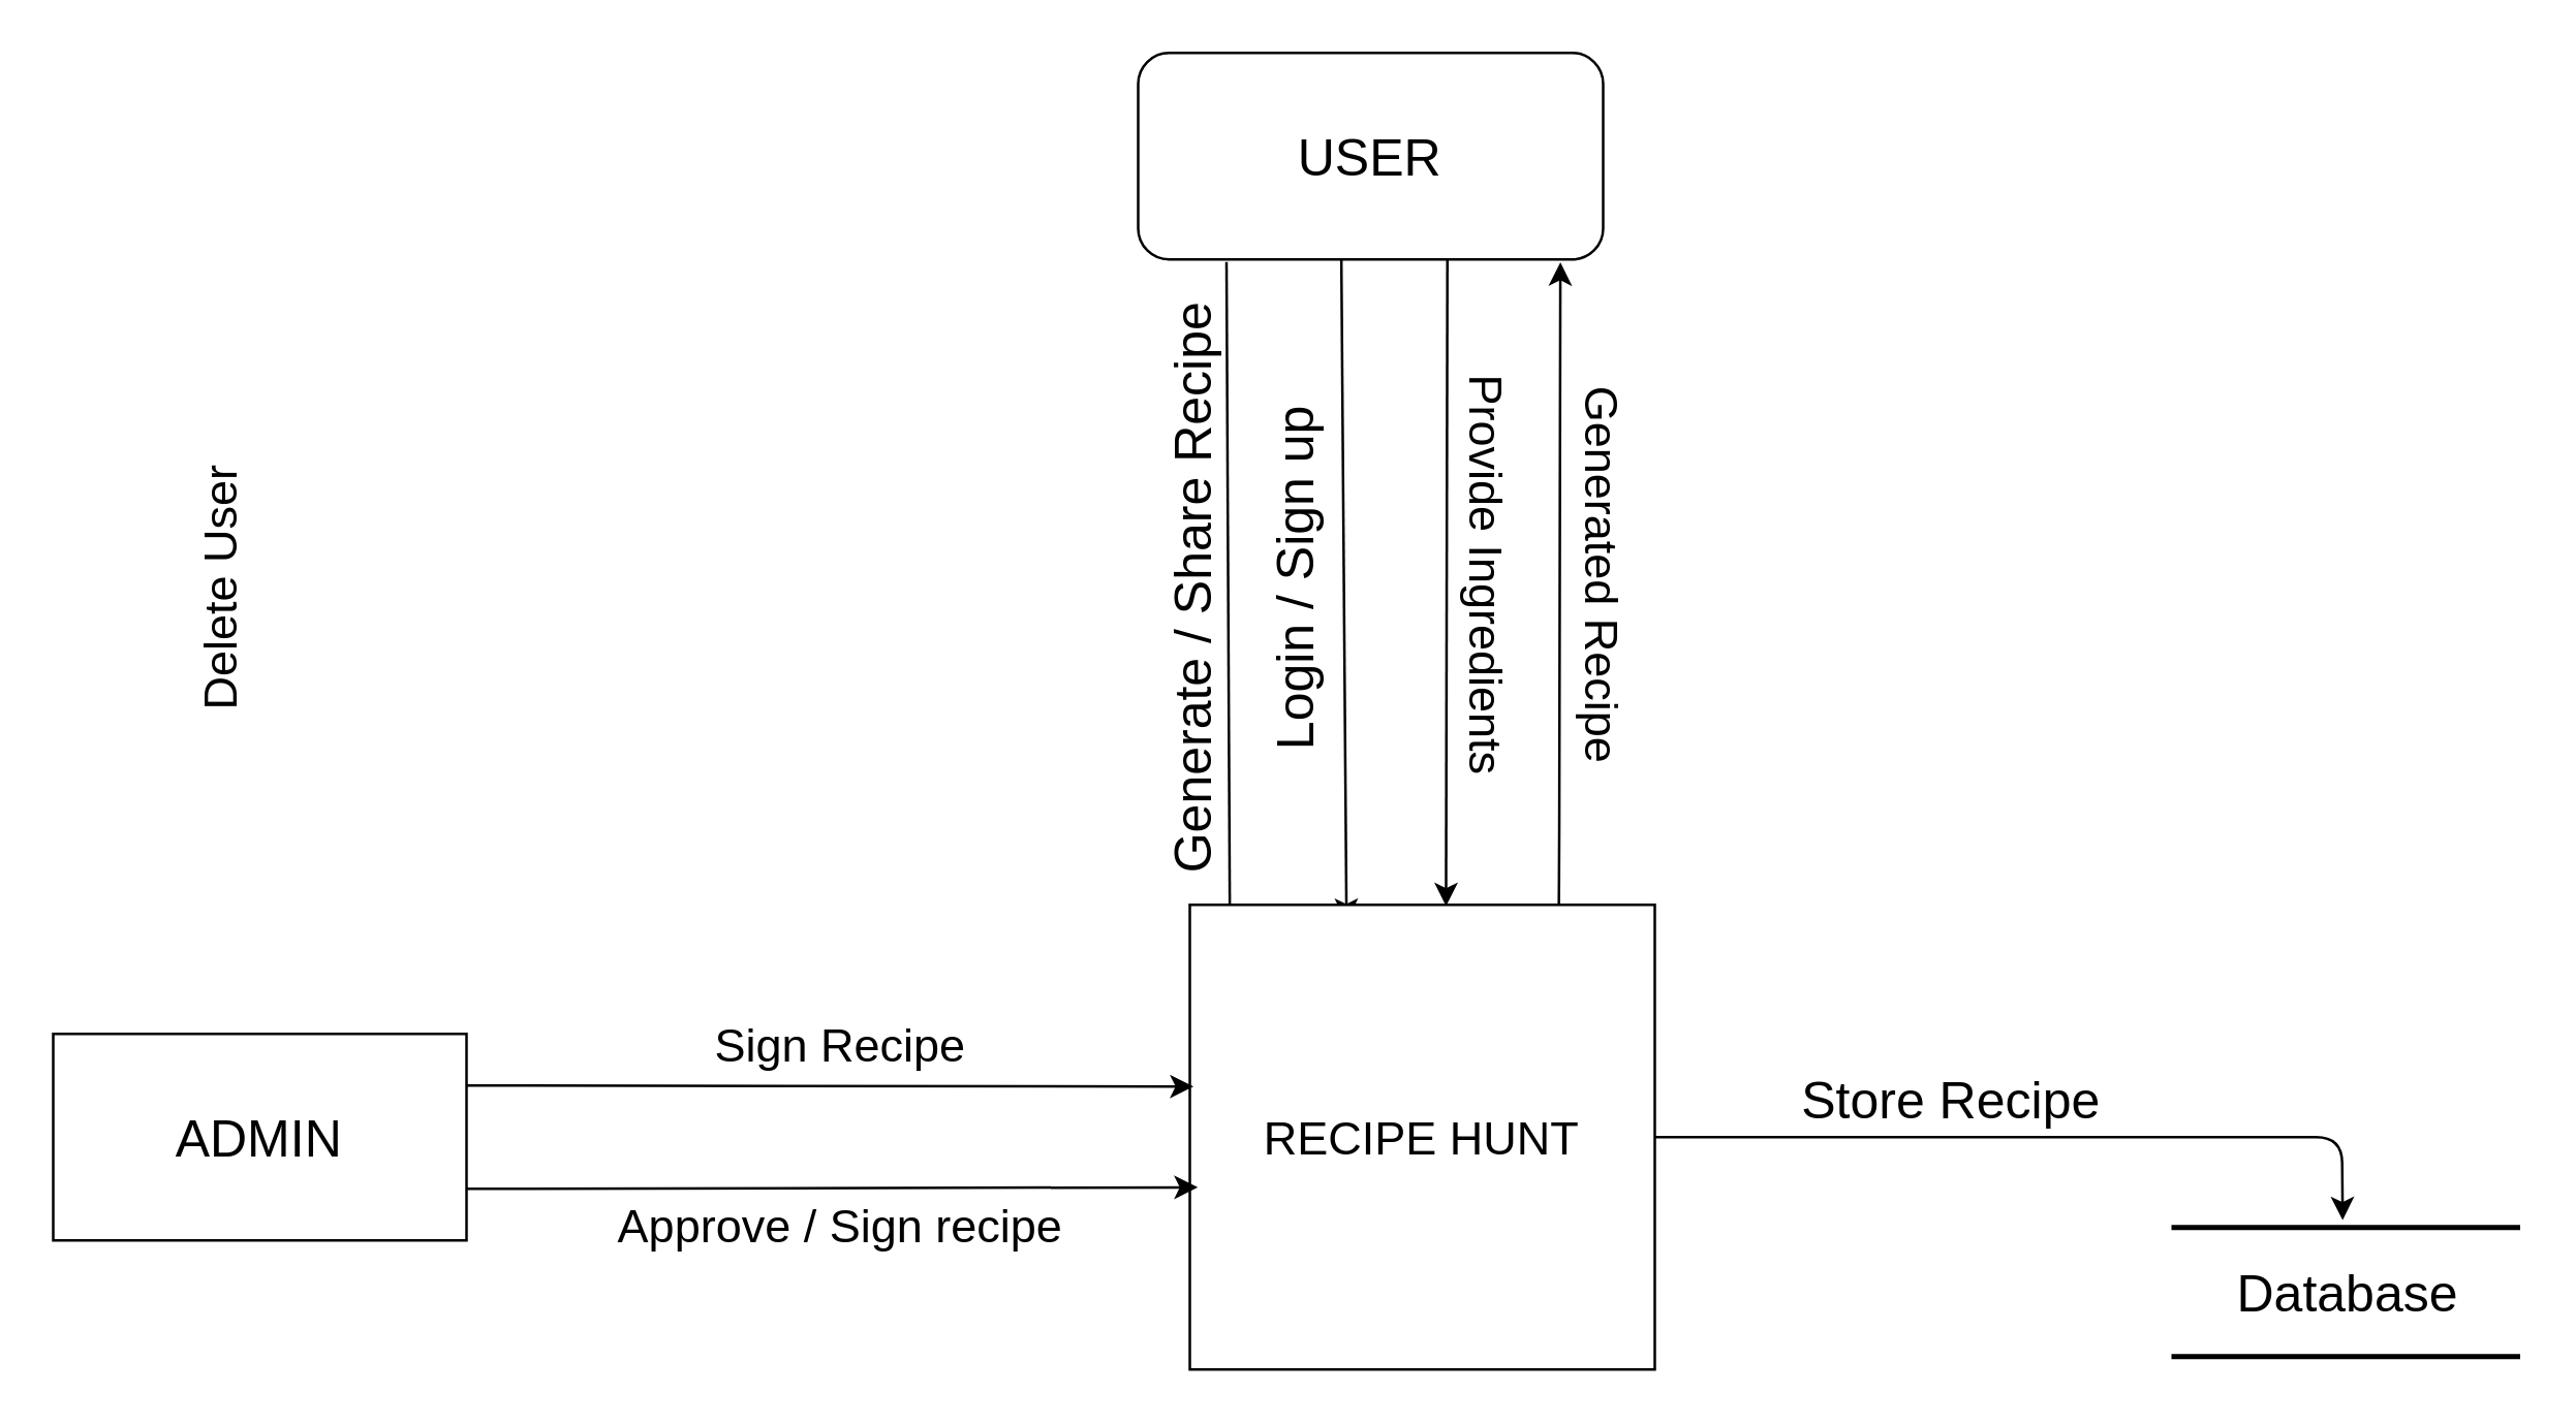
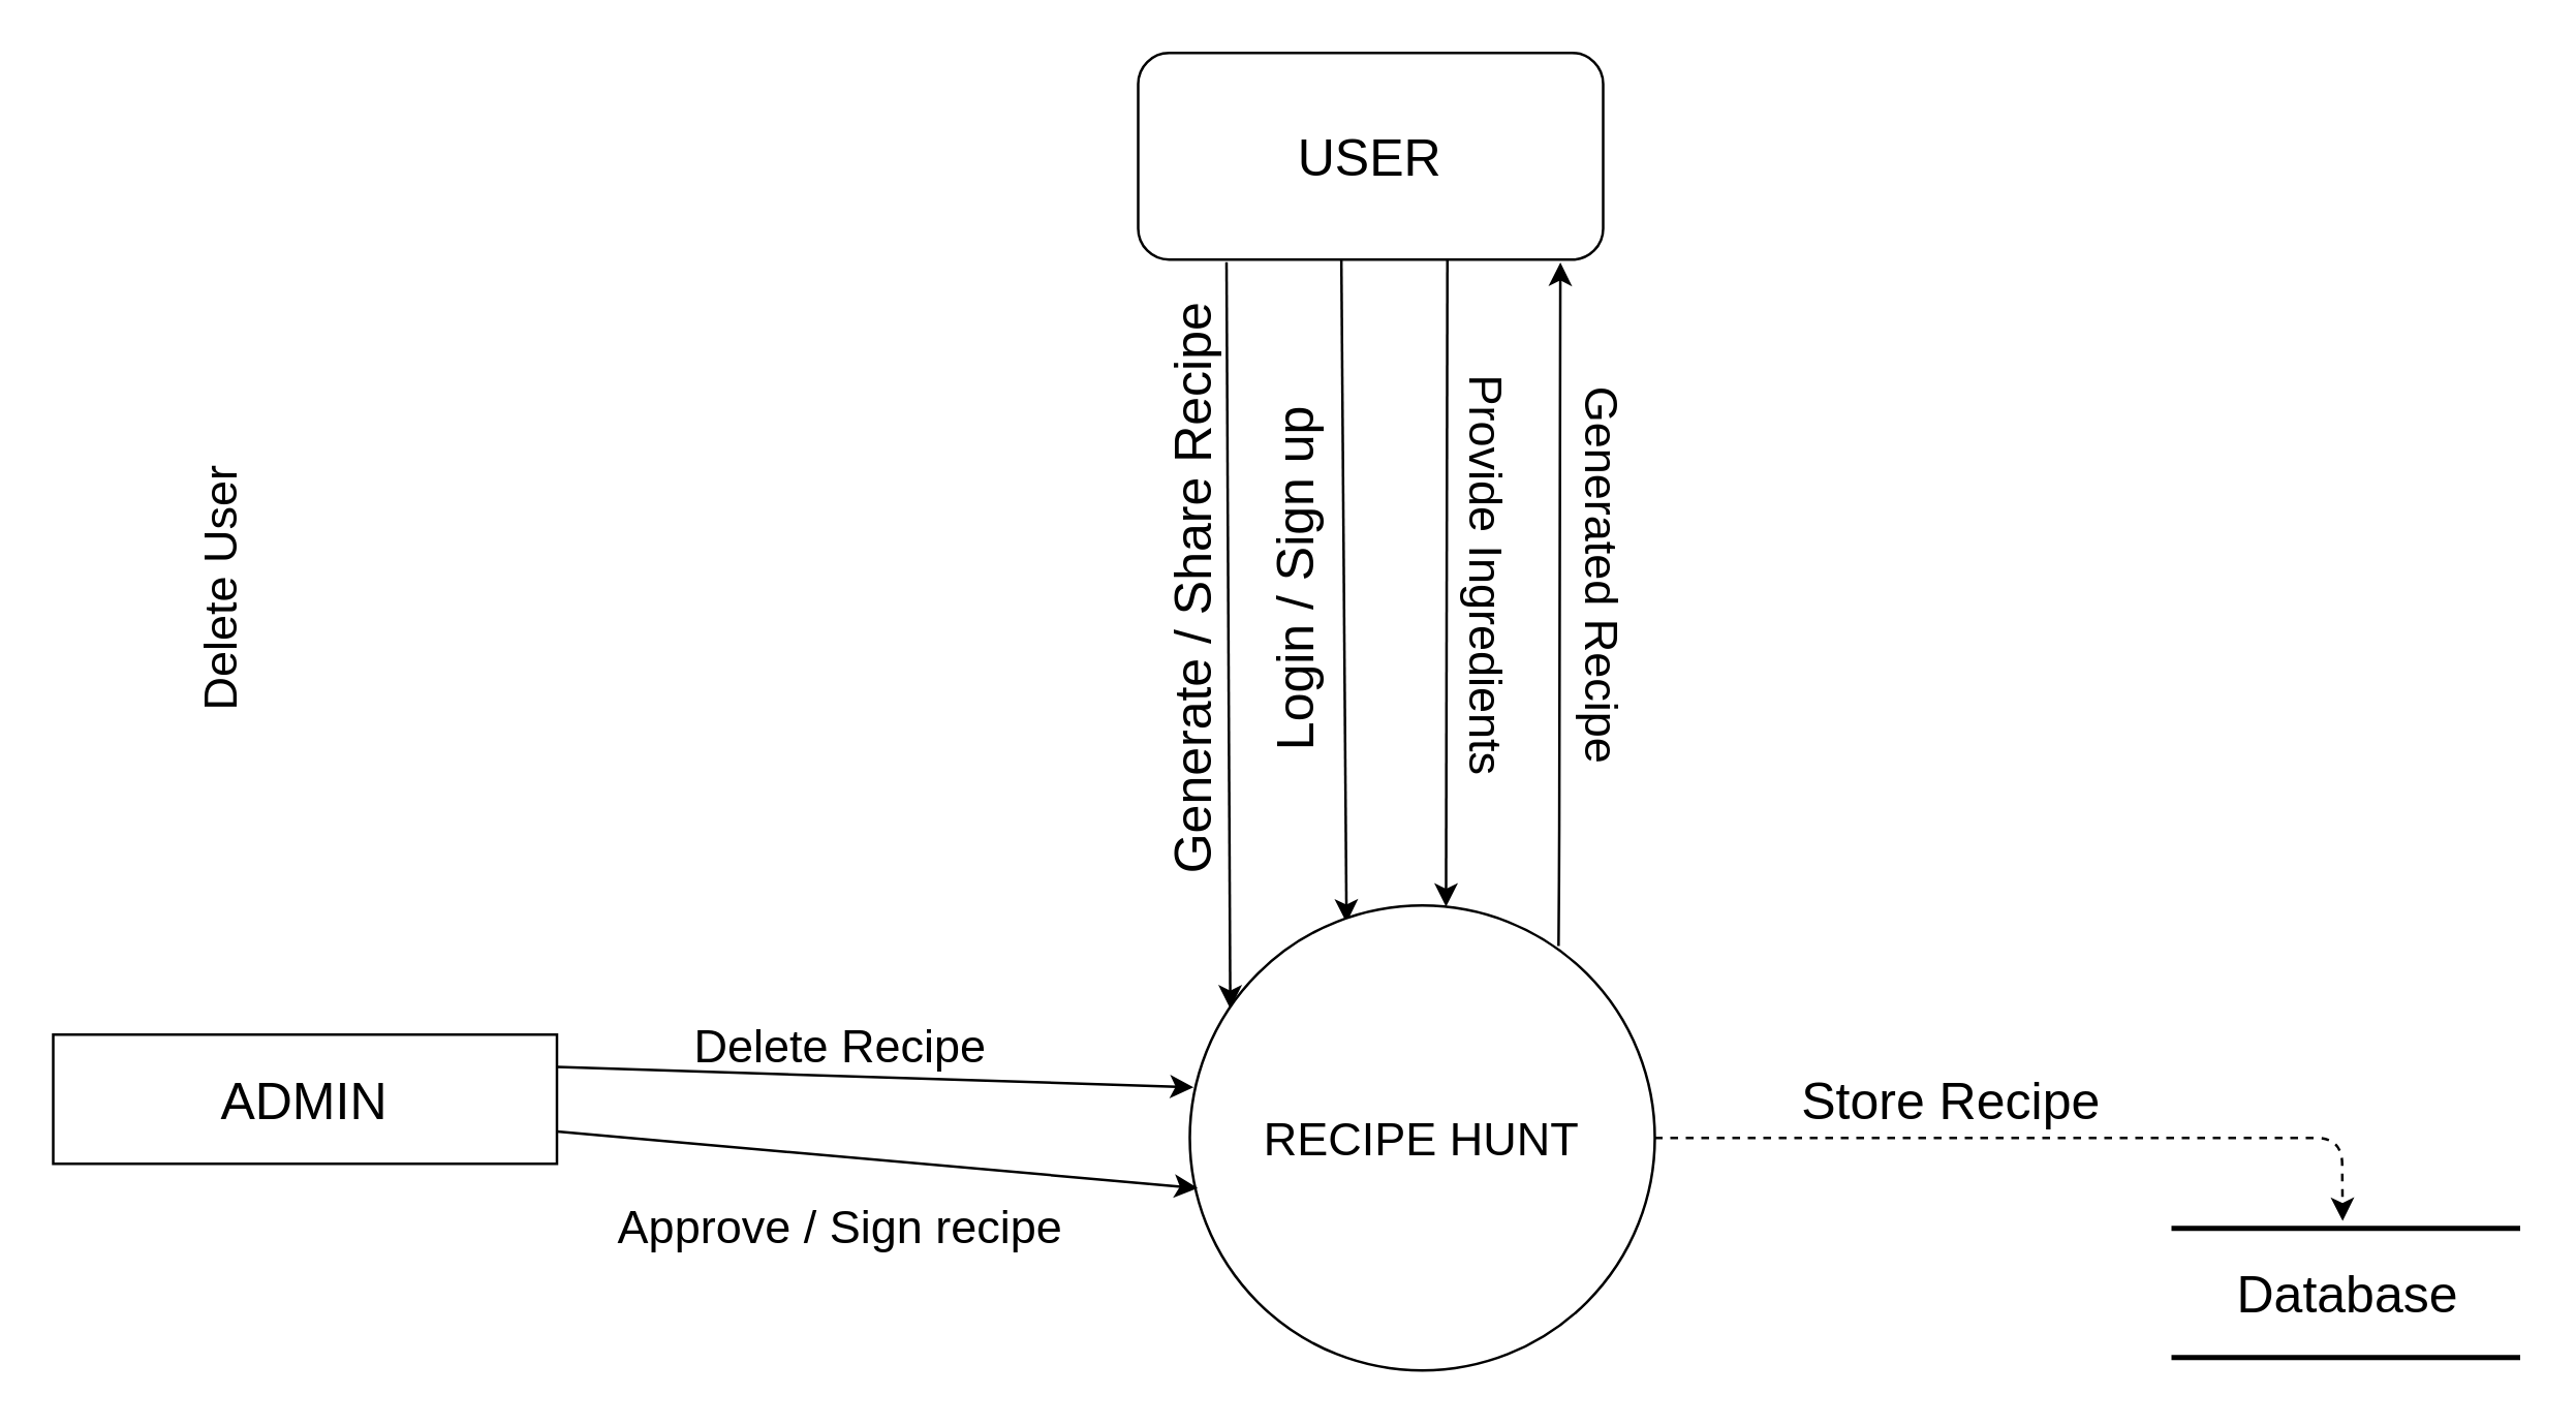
- <mxCell id="16" value="Sign Recipe" style="text;strokeColor=none;align=center;fillColor=none;html=1;verticalAlign=middle;whiteSpace=wrap;rounded=0;fontSize=18;" vertex="1" parent="1"><mxGeometry x="260" y="390" width="130" height="30" as="geometry" /></mxCell>
+ <mxCell id="16" value="Delete Recipe" style="text;strokeColor=none;align=center;fillColor=none;html=1;verticalAlign=middle;whiteSpace=wrap;rounded=0;fontSize=18;" vertex="1" parent="1"><mxGeometry x="260" y="390" width="130" height="30" as="geometry" /></mxCell>
- <mxCell id="11" value="ADMIN" style="whiteSpace=wrap;html=1;fontSize=20;" vertex="1" parent="1"><mxGeometry x="20" y="400" width="160" height="80" as="geometry" /></mxCell>
+ <mxCell id="11" value="ADMIN" style="whiteSpace=wrap;html=1;fontSize=20;" vertex="1" parent="1"><mxGeometry x="20" y="400" width="195" height="50" as="geometry" /></mxCell>
- <mxCell id="8" value="&lt;font style=&quot;font-size: 18px;&quot;&gt;RECIPE HUNT&lt;/font&gt;" style="whiteSpace=wrap;html=1;fontSize=20;rounded=0;" vertex="1" parent="1"><mxGeometry x="460" y="350" width="180" height="180" as="geometry" /></mxCell>
+ <mxCell id="8" value="&lt;font style=&quot;font-size: 18px;&quot;&gt;RECIPE HUNT&lt;/font&gt;" style="ellipse;whiteSpace=wrap;html=1;fontSize=20;" vertex="1" parent="1"><mxGeometry x="460" y="350" width="180" height="180" as="geometry" /></mxCell>
- <mxCell id="7" style="edgeStyle=none;html=1;exitX=1;exitY=0.5;exitDx=0;exitDy=0;entryX=0.491;entryY=-0.057;entryDx=0;entryDy=0;entryPerimeter=0;fontFamily=Helvetica;fontSize=20;startArrow=none;startFill=0;endArrow=classic;endFill=1;" edge="1" parent="1" source="8" target="19"><mxGeometry relative="1" as="geometry"><Array as="points"><mxPoint x="906" y="440" /></Array></mxGeometry></mxCell>
+ <mxCell id="7" style="edgeStyle=none;html=1;exitX=1;exitY=0.5;exitDx=0;exitDy=0;entryX=0.491;entryY=-0.057;entryDx=0;entryDy=0;entryPerimeter=0;fontFamily=Helvetica;fontSize=20;startArrow=none;startFill=0;endArrow=classic;endFill=1;dashed=1;" edge="1" parent="1" source="8" target="19"><mxGeometry relative="1" as="geometry"><Array as="points"><mxPoint x="906" y="440" /></Array></mxGeometry></mxCell>
